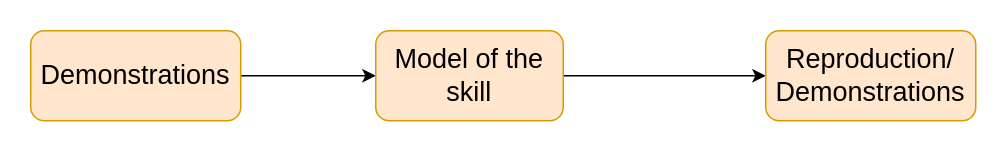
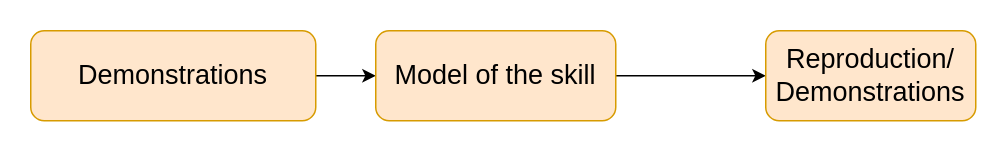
- <mxCell id="3" value="&lt;font style=&quot;font-size: 18px&quot;&gt;Demonstrations&lt;br&gt;&lt;/font&gt;" style="rounded=1;whiteSpace=wrap;html=1;fillColor=#ffe6cc;strokeColor=#d79b00;" vertex="1" parent="1"><mxGeometry x="20" y="20" width="140" height="60" as="geometry" /></mxCell>
+ <mxCell id="3" value="&lt;font style=&quot;font-size: 18px&quot;&gt;Demonstrations&lt;br&gt;&lt;/font&gt;" style="rounded=1;whiteSpace=wrap;html=1;fillColor=#ffe6cc;strokeColor=#d79b00;" vertex="1" parent="1"><mxGeometry x="20" y="20" width="190" height="60" as="geometry" /></mxCell>
- <mxCell id="5" value="&lt;font style=&quot;font-size: 18px&quot;&gt;Model of the skill&lt;br&gt;&lt;/font&gt;" style="whiteSpace=wrap;html=1;rounded=1;strokeColor=#d79b00;fillColor=#ffe6cc;" vertex="1" parent="1"><mxGeometry x="250" y="20" width="125" height="60" as="geometry" /></mxCell>
+ <mxCell id="5" value="&lt;font style=&quot;font-size: 18px&quot;&gt;Model of the skill&lt;br&gt;&lt;/font&gt;" style="whiteSpace=wrap;html=1;rounded=1;strokeColor=#d79b00;fillColor=#ffe6cc;" vertex="1" parent="1"><mxGeometry x="250" y="20" width="160" height="60" as="geometry" /></mxCell>
